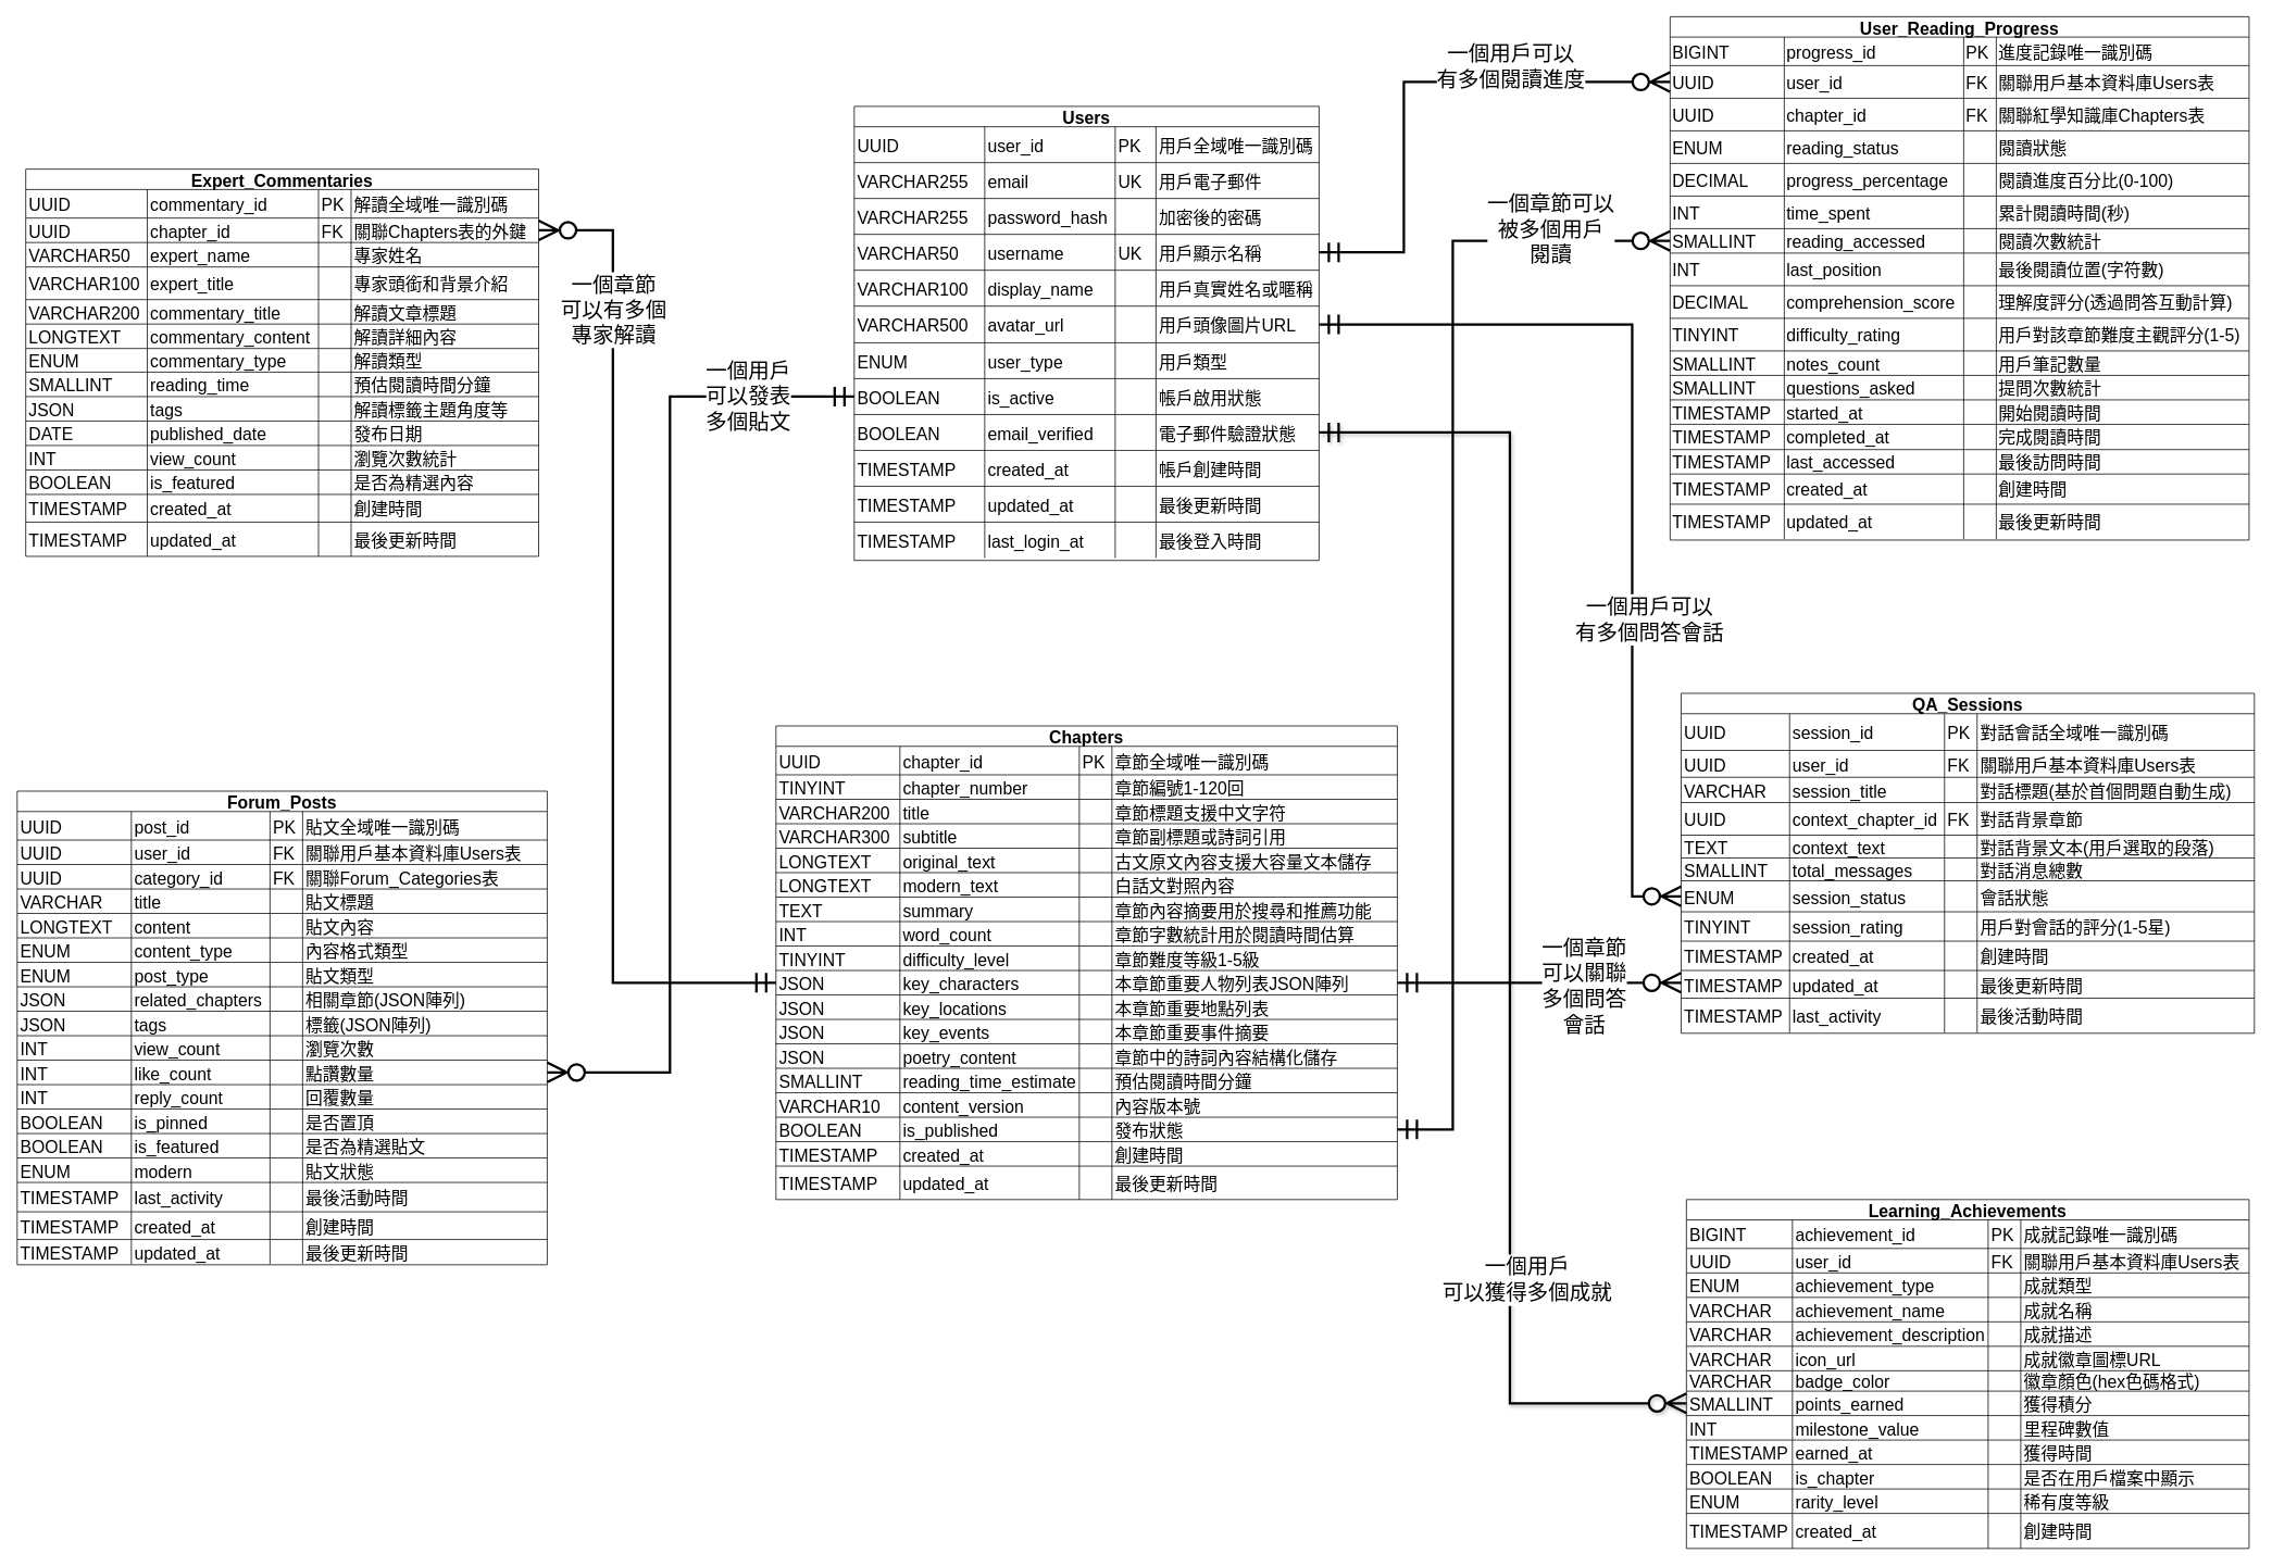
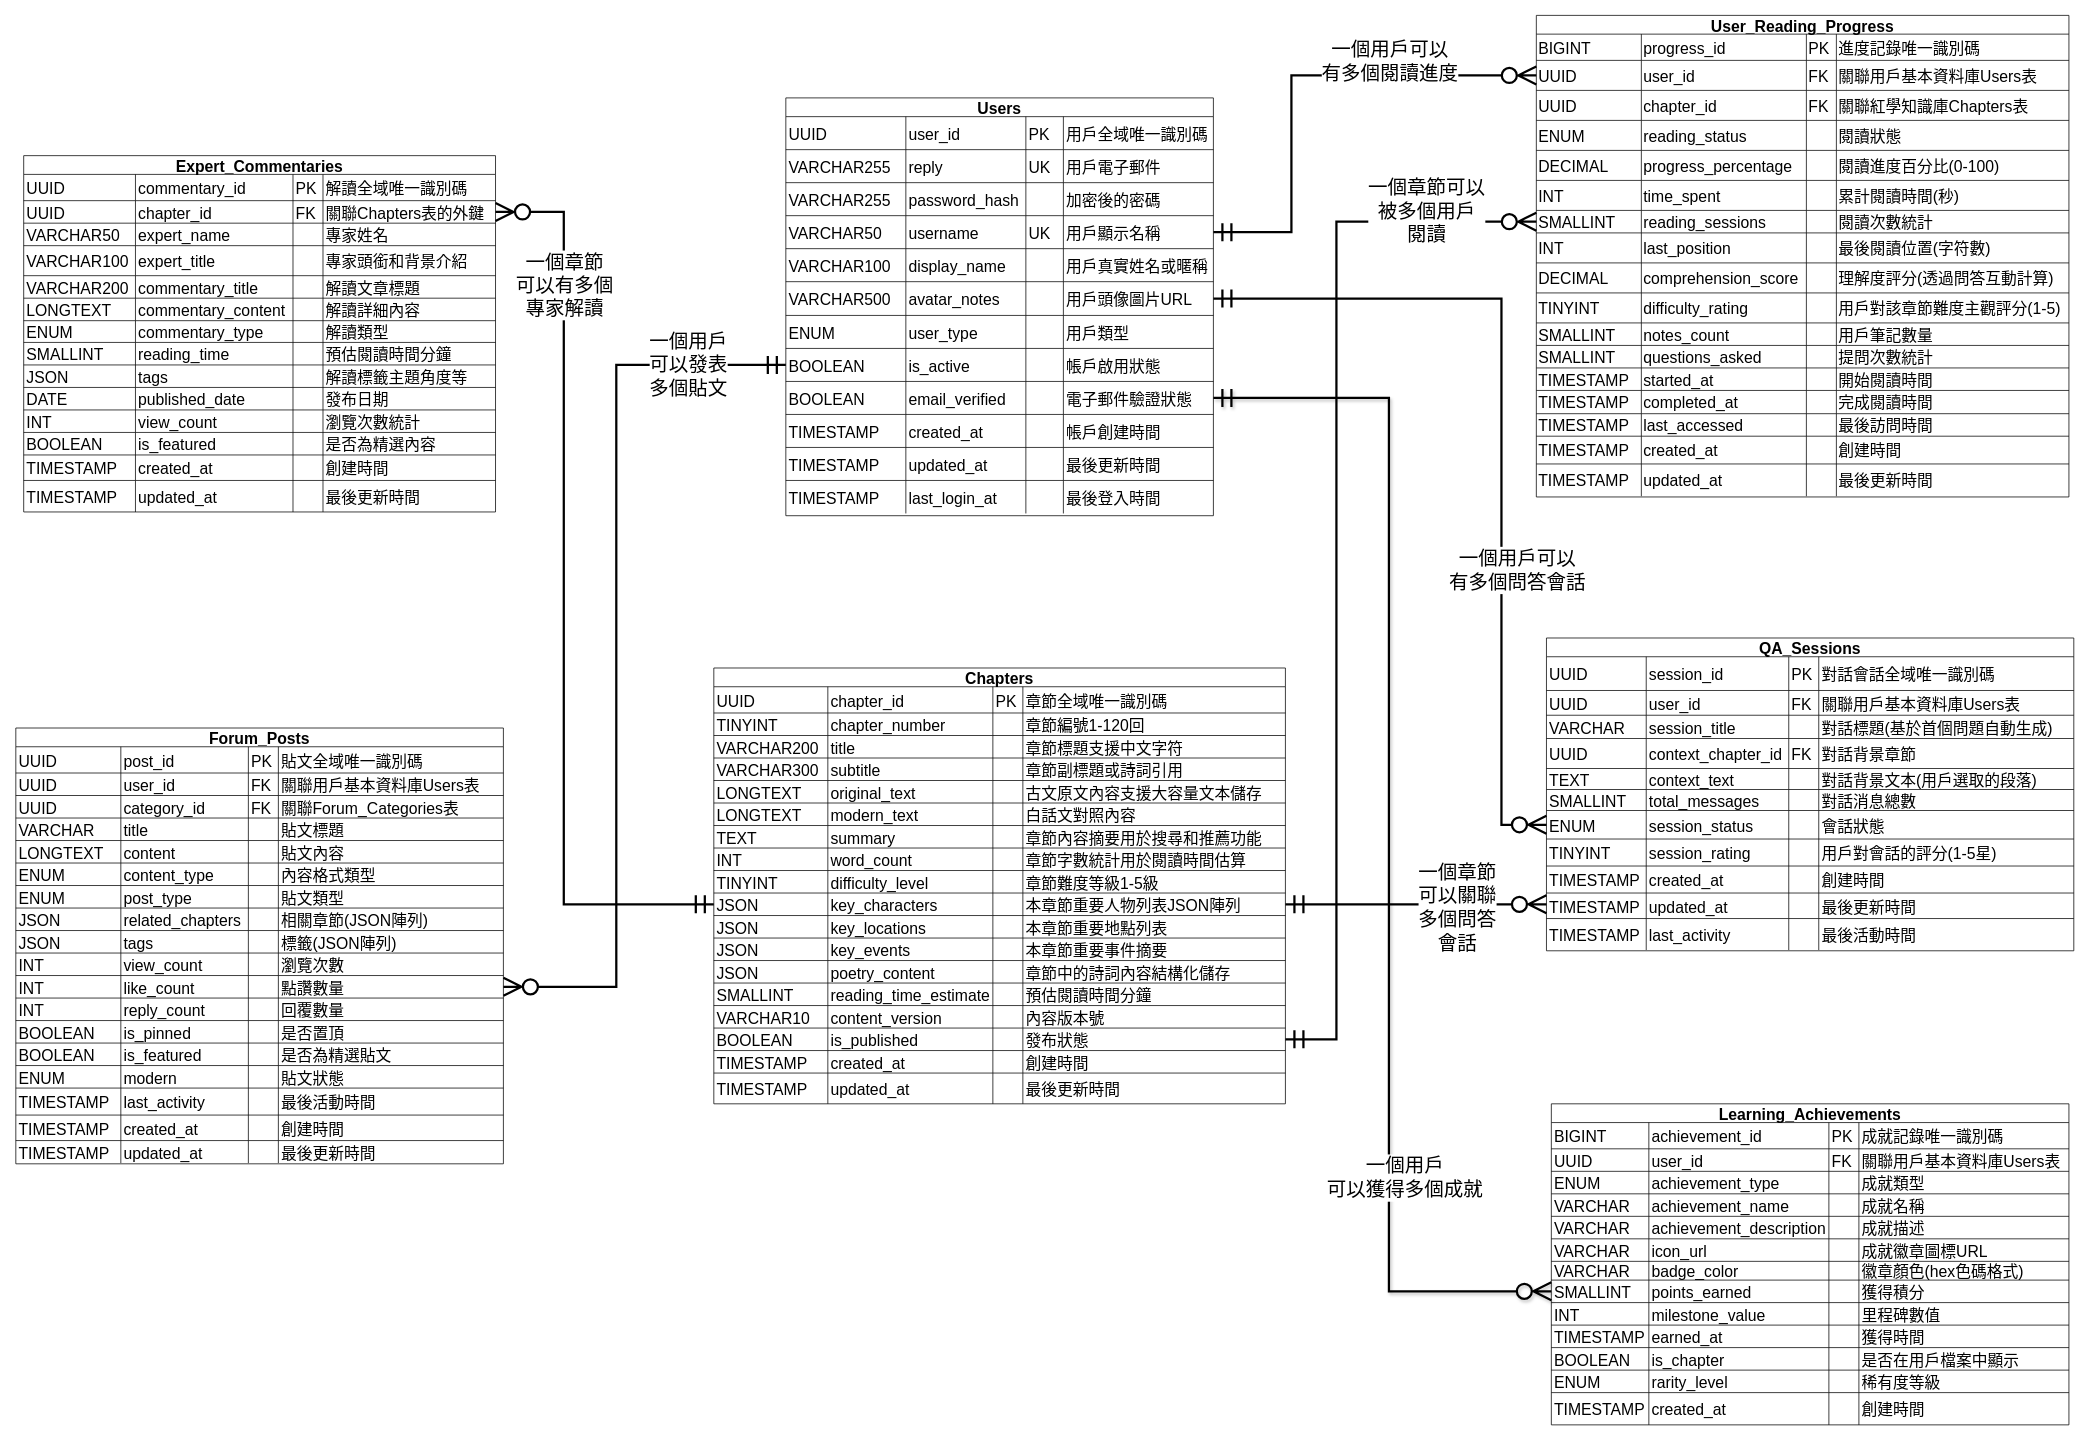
- <mxCell id="10" value="email" style="shape=partialRectangle;connectable=0;fillColor=none;top=0;left=0;bottom=0;right=0;align=left;spacingLeft=2;overflow=hidden;fontSize=21;" parent="8" vertex="1"><mxGeometry x="160" width="160" height="44" as="geometry"><mxRectangle width="160" height="44" as="alternateBounds" /></mxGeometry></mxCell>
+ <mxCell id="10" value="reply" style="shape=partialRectangle;connectable=0;fillColor=none;top=0;left=0;bottom=0;right=0;align=left;spacingLeft=2;overflow=hidden;fontSize=21;" parent="8" vertex="1"><mxGeometry x="160" width="160" height="44" as="geometry"><mxRectangle width="160" height="44" as="alternateBounds" /></mxGeometry></mxCell>
- <mxCell id="96" value="reading_accessed" style="shape=partialRectangle;connectable=0;fillColor=none;top=0;left=0;bottom=0;right=0;align=left;spacingLeft=2;overflow=hidden;fontSize=21;spacing=1;spacingBottom=1;" parent="94" vertex="1"><mxGeometry x="140" width="220.0" height="30" as="geometry"><mxRectangle width="220.0" height="30" as="alternateBounds" /></mxGeometry></mxCell>
+ <mxCell id="96" value="reading_sessions" style="shape=partialRectangle;connectable=0;fillColor=none;top=0;left=0;bottom=0;right=0;align=left;spacingLeft=2;overflow=hidden;fontSize=21;spacing=1;spacingBottom=1;" parent="94" vertex="1"><mxGeometry x="140" width="220.0" height="30" as="geometry"><mxRectangle width="220.0" height="30" as="alternateBounds" /></mxGeometry></mxCell>
- <mxCell id="30" value="avatar_url" style="shape=partialRectangle;connectable=0;fillColor=none;top=0;left=0;bottom=0;right=0;align=left;spacingLeft=2;overflow=hidden;fontSize=21;" parent="28" vertex="1"><mxGeometry x="160" width="160" height="45" as="geometry"><mxRectangle width="160" height="45" as="alternateBounds" /></mxGeometry></mxCell>
+ <mxCell id="30" value="avatar_notes" style="shape=partialRectangle;connectable=0;fillColor=none;top=0;left=0;bottom=0;right=0;align=left;spacingLeft=2;overflow=hidden;fontSize=21;" parent="28" vertex="1"><mxGeometry x="160" width="160" height="45" as="geometry"><mxRectangle width="160" height="45" as="alternateBounds" /></mxGeometry></mxCell>
